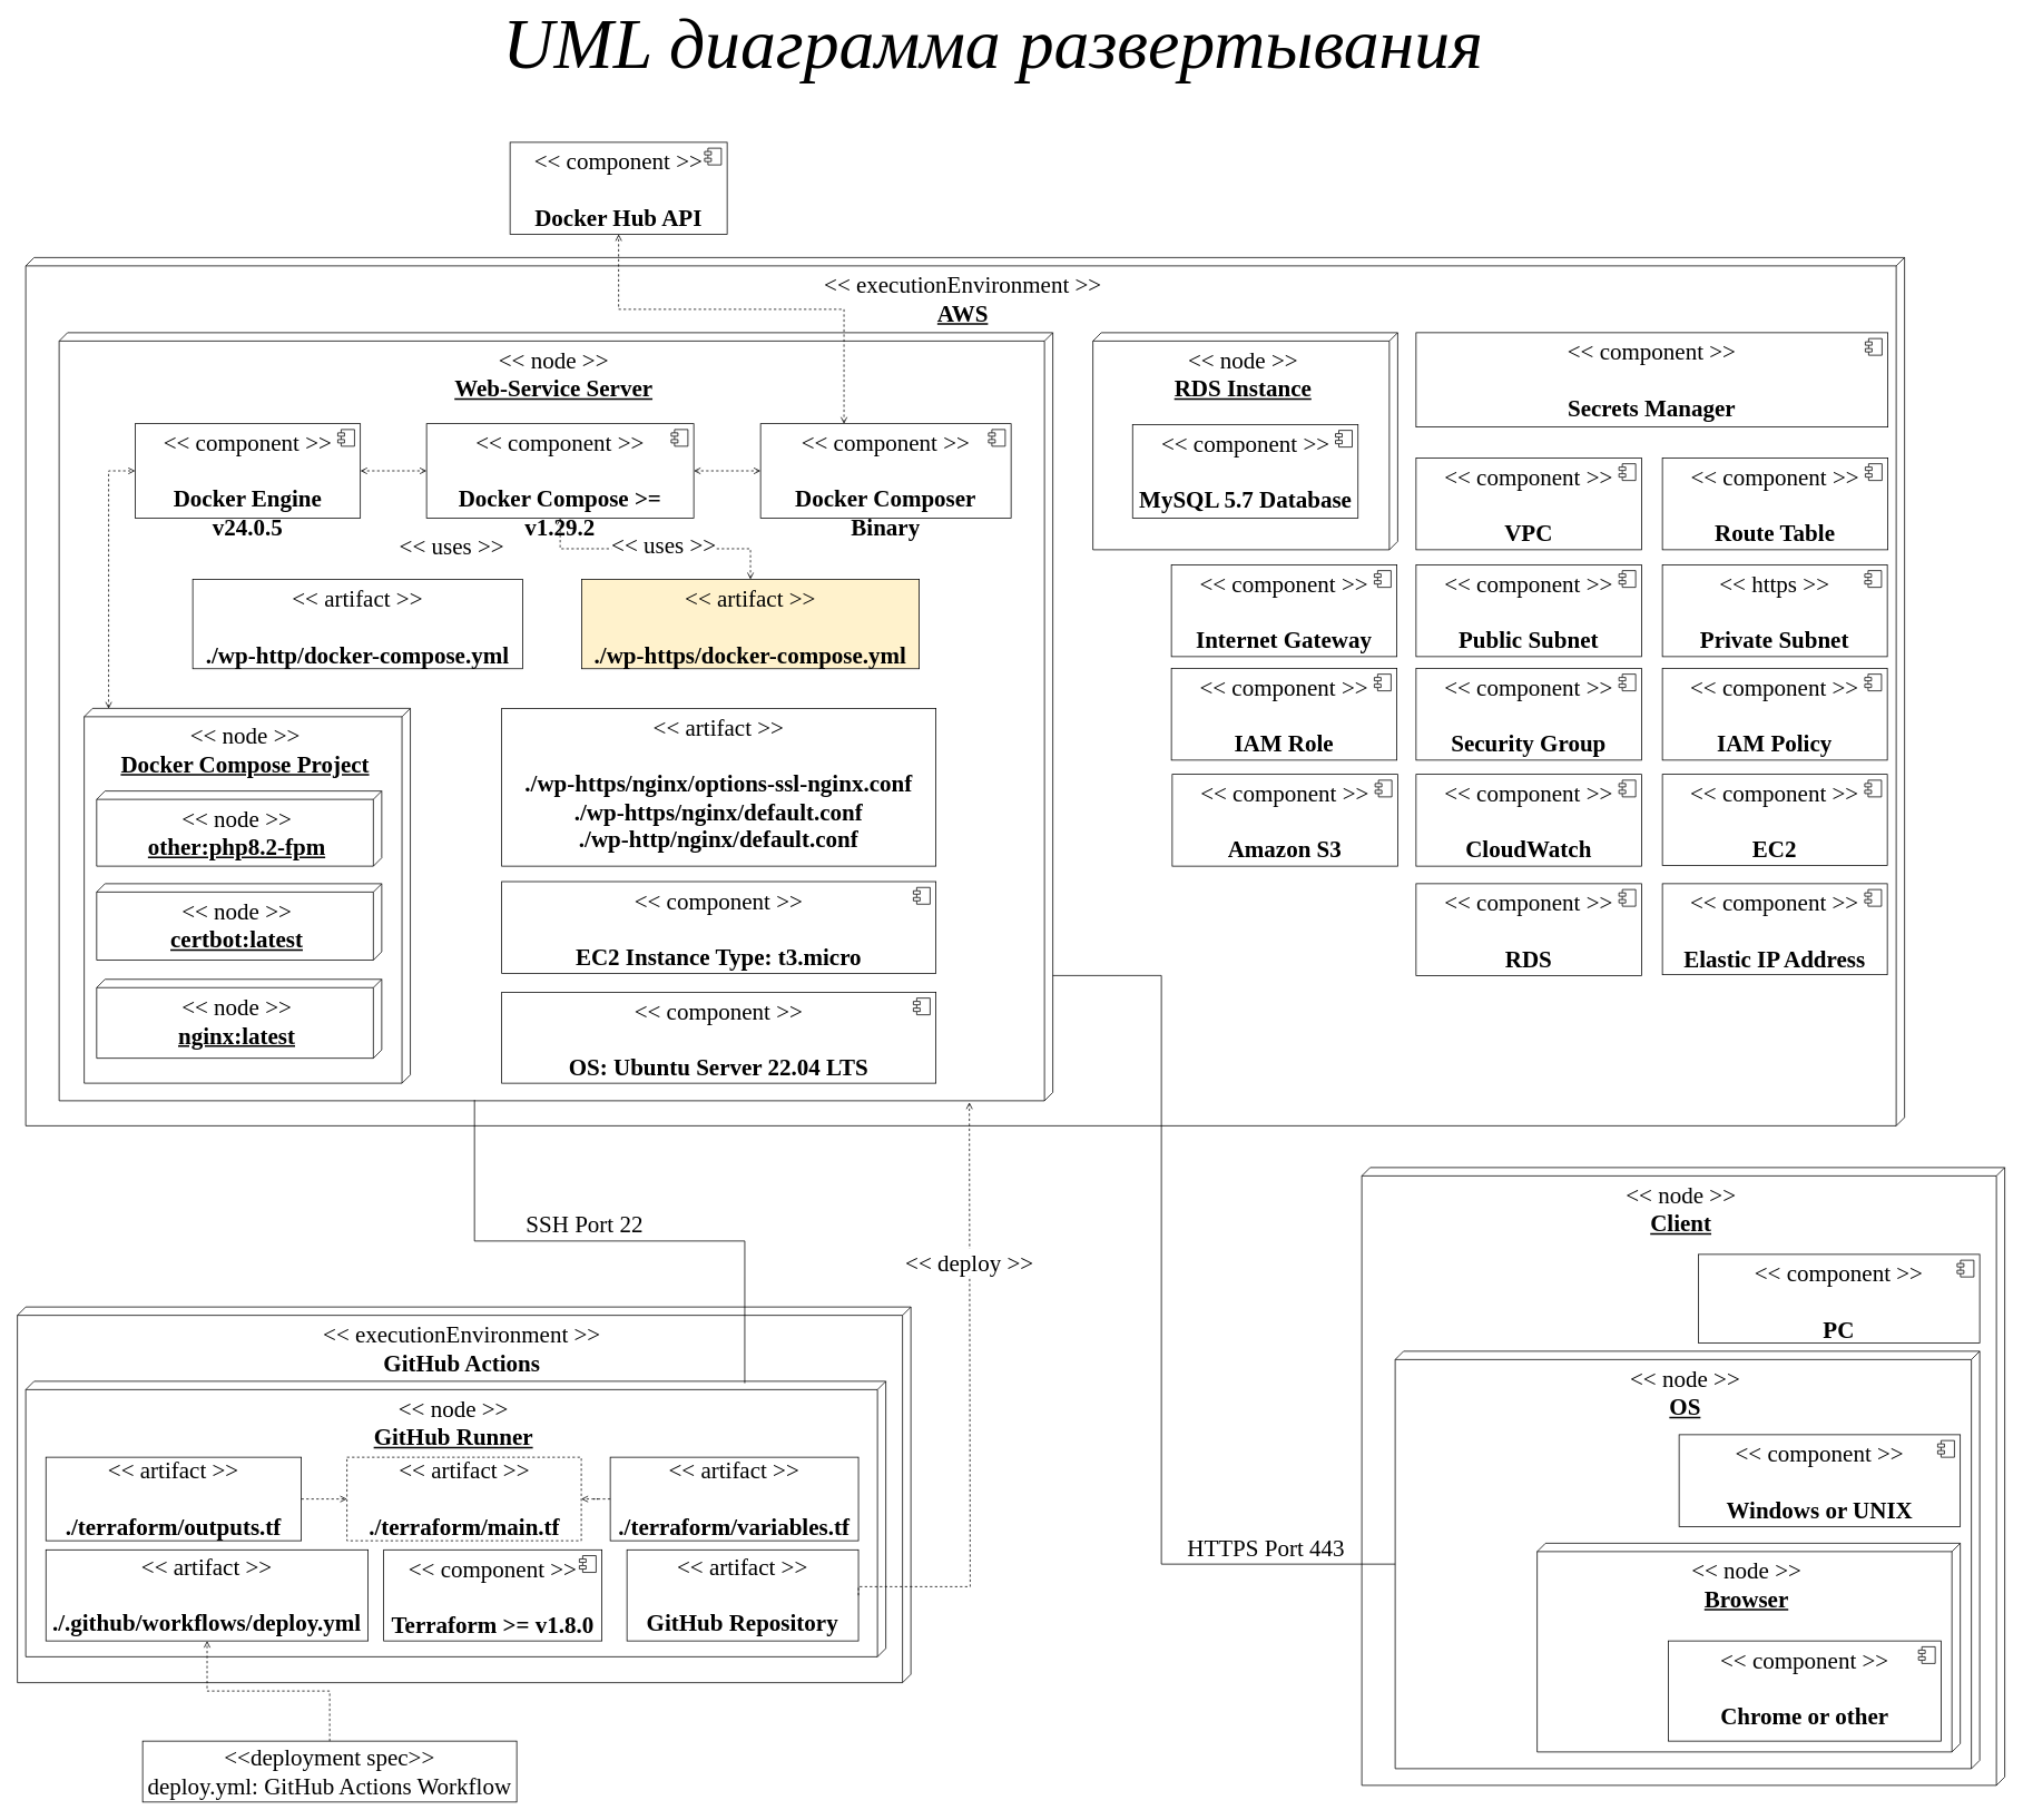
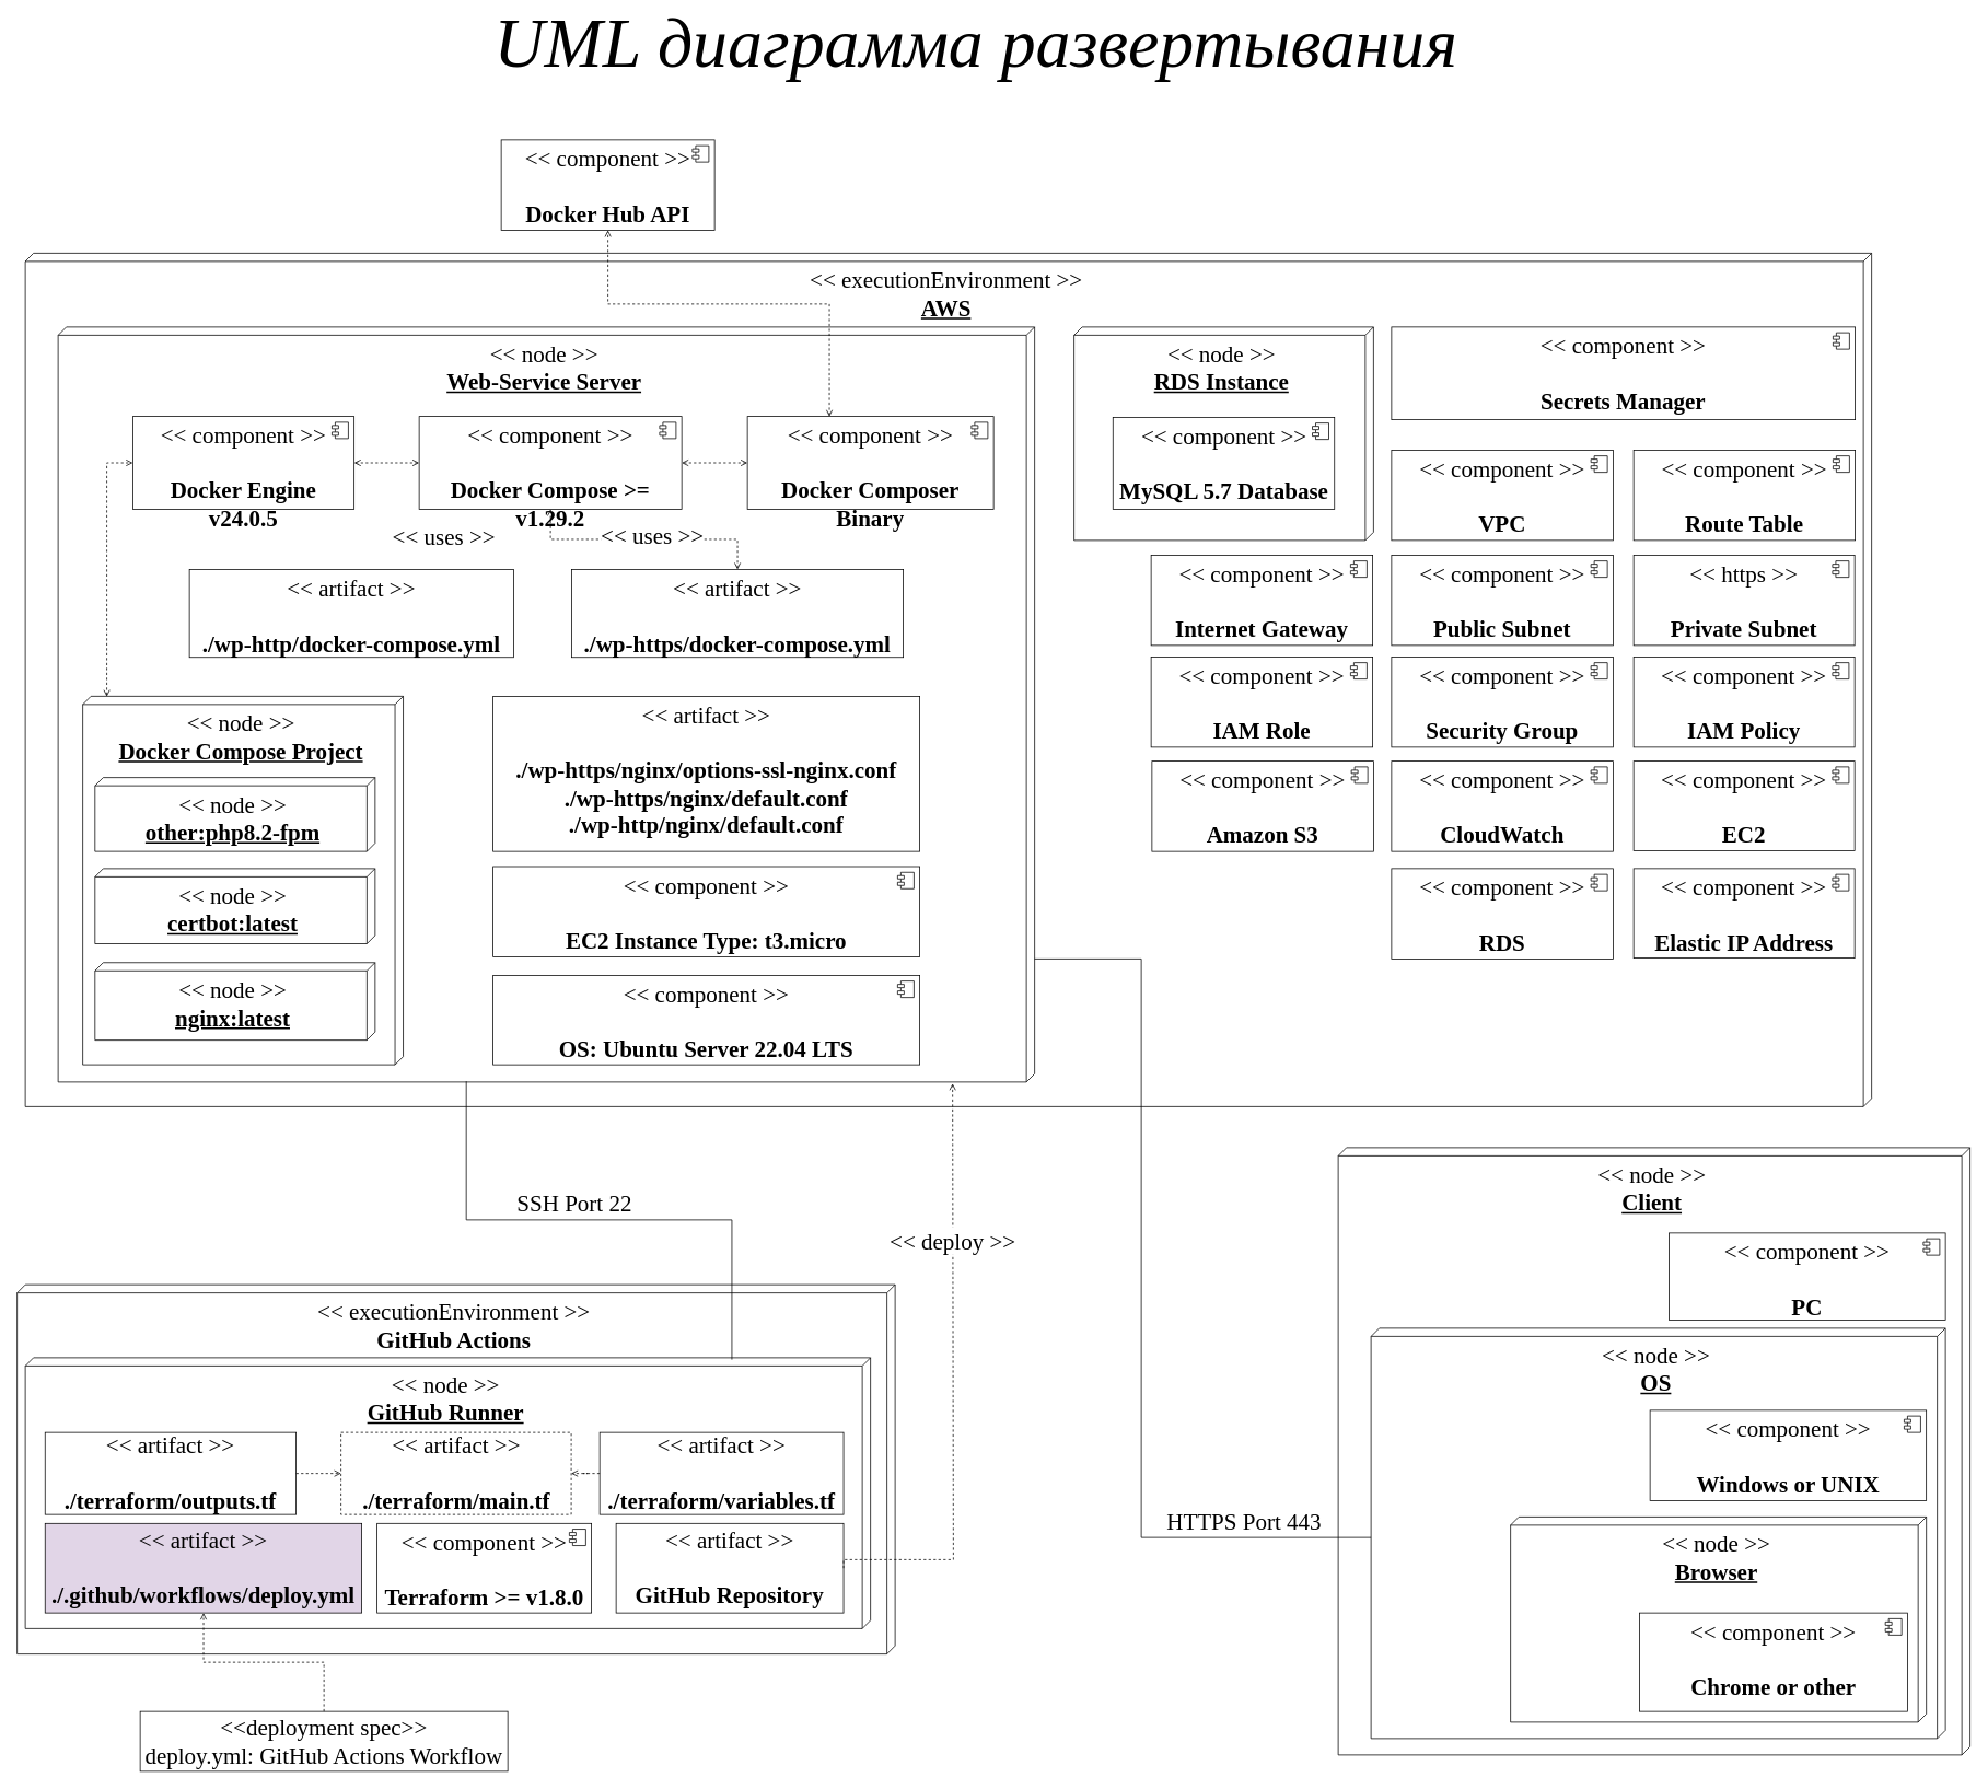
- <mxCell id="35" value="&amp;lt;&amp;lt; artifact &amp;gt;&amp;gt;&lt;br style=&quot;font-size: 28px;&quot;&gt;&lt;br style=&quot;font-size: 28px;&quot;&gt;&lt;b style=&quot;font-size: 28px;&quot;&gt;./wp-https/docker-compose.yml&lt;/b&gt;" style="html=1;align=center;verticalAlign=top;dashed=0;whiteSpace=wrap;fontFamily=GOST type B;fontSize=28;fillColor=#fff2cc;" parent="1" vertex="1"><mxGeometry x="695.85" y="663.5" width="404.15" height="107" as="geometry" /></mxCell>
+ <mxCell id="35" value="&amp;lt;&amp;lt; artifact &amp;gt;&amp;gt;&lt;br style=&quot;font-size: 28px;&quot;&gt;&lt;br style=&quot;font-size: 28px;&quot;&gt;&lt;b style=&quot;font-size: 28px;&quot;&gt;./wp-https/docker-compose.yml&lt;/b&gt;" style="html=1;align=center;verticalAlign=top;dashed=0;whiteSpace=wrap;fontFamily=GOST type B;fontSize=28;" parent="1" vertex="1"><mxGeometry x="695.85" y="663.5" width="404.15" height="107" as="geometry" /></mxCell>
- <mxCell id="7" value="&amp;lt;&amp;lt; artifact &amp;gt;&amp;gt;&lt;br style=&quot;font-size: 28px;&quot;&gt;&lt;br style=&quot;font-size: 28px;&quot;&gt;&lt;b style=&quot;font-size: 28px;&quot;&gt;./.github/workflows/deploy.yml&lt;/b&gt;" style="html=1;align=center;verticalAlign=middle;dashed=0;whiteSpace=wrap;fontFamily=GOST type B;fontSize=28;" parent="2" vertex="1"><mxGeometry x="34.15" y="290.9" width="385.85" height="109.1" as="geometry" /></mxCell>
+ <mxCell id="7" value="&amp;lt;&amp;lt; artifact &amp;gt;&amp;gt;&lt;br style=&quot;font-size: 28px;&quot;&gt;&lt;br style=&quot;font-size: 28px;&quot;&gt;&lt;b style=&quot;font-size: 28px;&quot;&gt;./.github/workflows/deploy.yml&lt;/b&gt;" style="html=1;align=center;verticalAlign=middle;dashed=0;whiteSpace=wrap;fontFamily=GOST type B;fontSize=28;fillColor=#e1d5e7;" parent="2" vertex="1"><mxGeometry x="34.15" y="290.9" width="385.85" height="109.1" as="geometry" /></mxCell>
